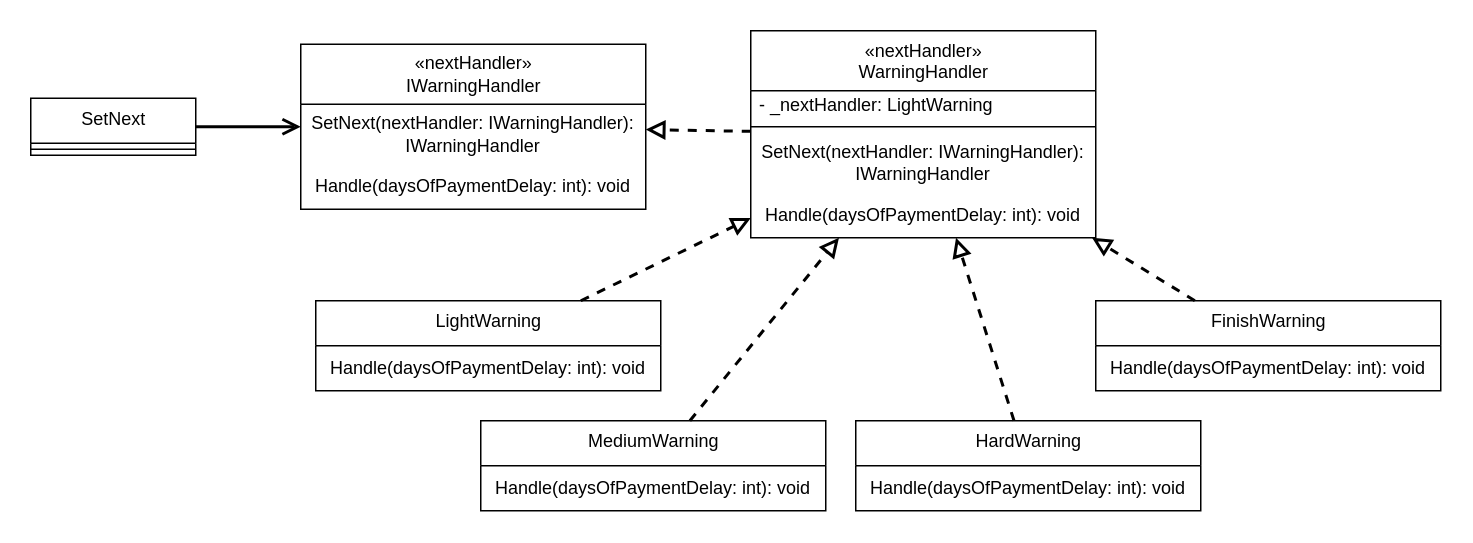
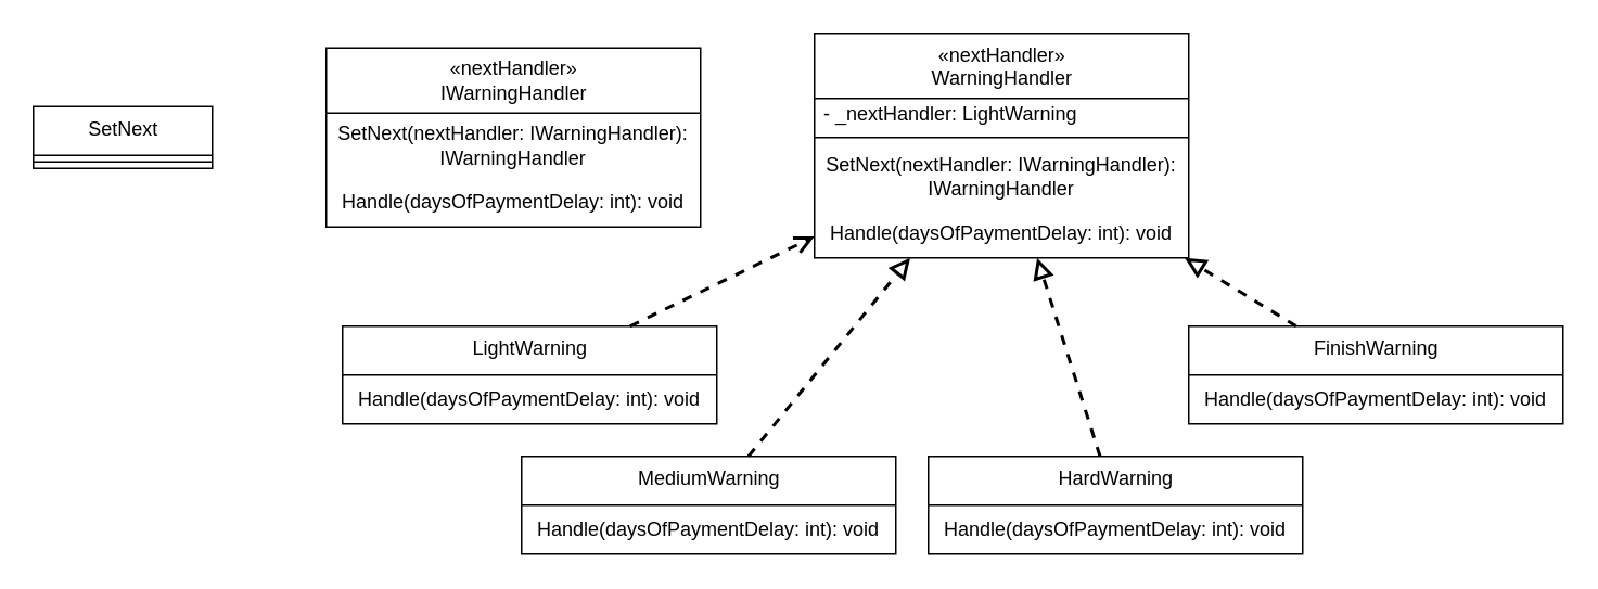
- <mxCell id="7" value="" style="endArrow=open;startArrow=none;endFill=0;startFill=0;endSize=8;html=1;verticalAlign=bottom;labelBackgroundColor=none;strokeWidth=2;sketch=0;" parent="1" source="5" target="2" edge="1"><mxGeometry width="160" relative="1" as="geometry"><mxPoint x="540" y="105" as="sourcePoint" /><mxPoint x="700" y="105" as="targetPoint" /></mxGeometry></mxCell>
- <mxCell id="13" value="" style="endArrow=block;startArrow=none;endFill=0;startFill=0;endSize=8;html=1;verticalAlign=bottom;dashed=1;labelBackgroundColor=none;sketch=0;strokeWidth=2;" parent="1" source="8" target="2" edge="1"><mxGeometry width="160" relative="1" as="geometry"><mxPoint x="500" y="220" as="sourcePoint" /><mxPoint x="130" y="320" as="targetPoint" /></mxGeometry></mxCell>
- <mxCell id="16" value="" style="endArrow=block;startArrow=none;endFill=0;startFill=0;endSize=8;html=1;verticalAlign=bottom;dashed=1;labelBackgroundColor=none;sketch=0;strokeWidth=2;" edge="1" parent="1" source="14" target="8"><mxGeometry width="160" relative="1" as="geometry"><mxPoint x="510" y="97.083" as="sourcePoint" /><mxPoint x="440" y="95.917" as="targetPoint" /></mxGeometry></mxCell>
+ <mxCell id="16" value="" style="endArrow=open;startArrow=none;endFill=0;startFill=0;endSize=8;html=1;verticalAlign=bottom;dashed=1;labelBackgroundColor=none;sketch=0;strokeWidth=2;" edge="1" parent="1" source="14" target="8"><mxGeometry width="160" relative="1" as="geometry"><mxPoint x="510" y="97.083" as="sourcePoint" /><mxPoint x="440" y="95.917" as="targetPoint" /></mxGeometry></mxCell>
